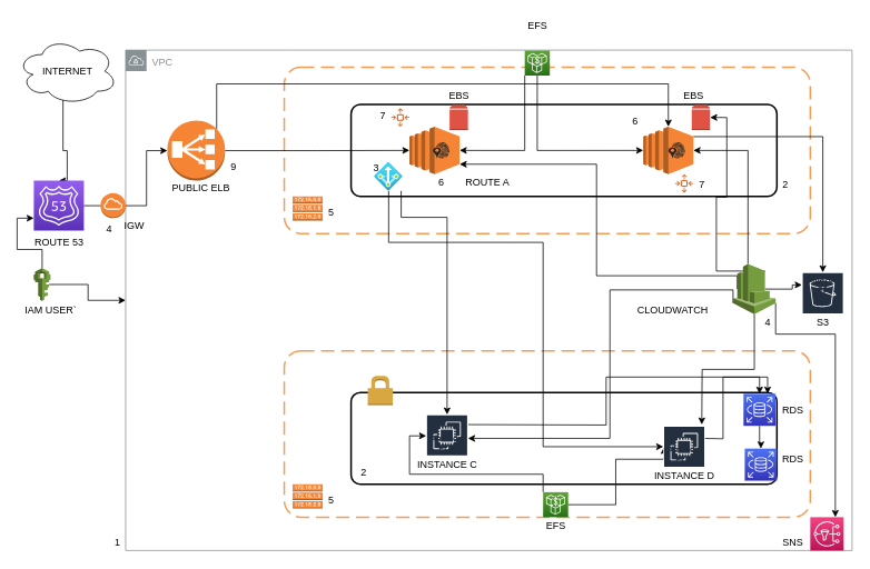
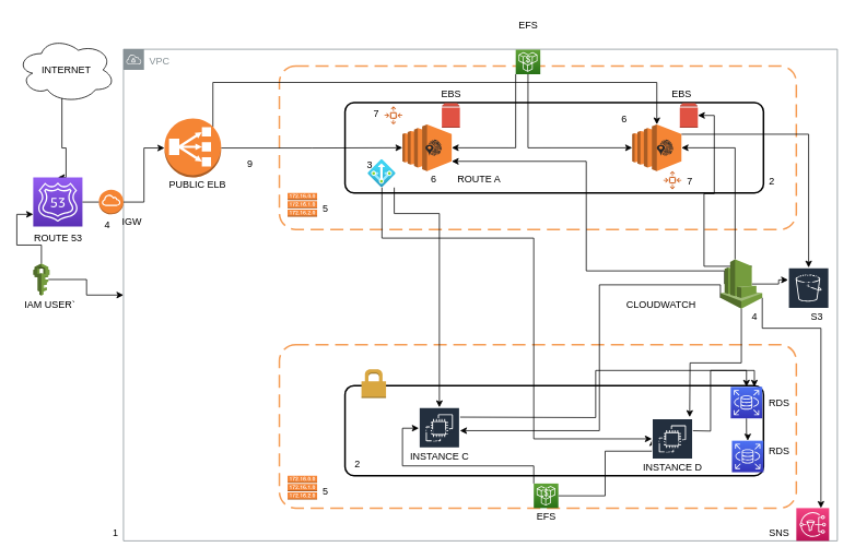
- <mxCell id="86" value="9" style="text;html=1;resizable=0;autosize=1;align=center;verticalAlign=middle;points=[];fillColor=none;strokeColor=none;rounded=0;" vertex="1" parent="1"><mxGeometry x="269" y="189.75" width="20" height="20" as="geometry" /></mxCell>
+ <mxCell id="86" value="9" style="text;html=1;resizable=0;autosize=1;align=center;verticalAlign=middle;points=[];fillColor=none;strokeColor=none;rounded=0;" vertex="1" parent="1"><mxGeometry x="294" y="189.75" width="20" height="20" as="geometry" /></mxCell>
- <mxCell id="69" value="S3" style="text;html=1;resizable=0;autosize=1;align=center;verticalAlign=middle;points=[];fillColor=none;strokeColor=none;rounded=0;" vertex="1" parent="1"><mxGeometry x="970" y="376" width="30" height="20" as="geometry" /></mxCell>
+ <mxCell id="69" value="S3" style="text;html=1;resizable=0;autosize=1;align=center;verticalAlign=middle;points=[];fillColor=none;strokeColor=none;rounded=0;" vertex="1" parent="1"><mxGeometry x="980" y="376" width="30" height="20" as="geometry" /></mxCell>
